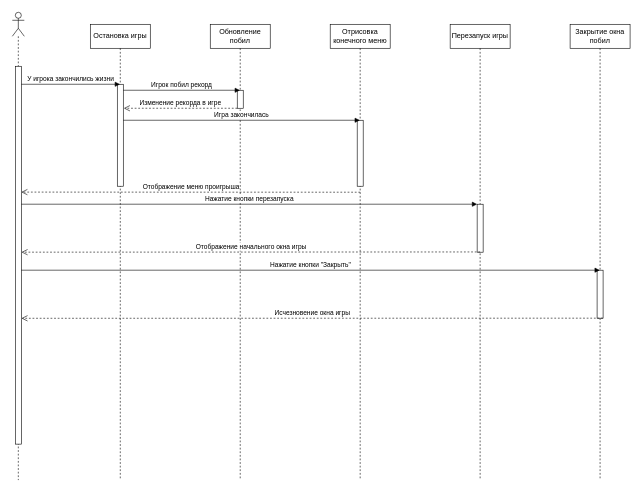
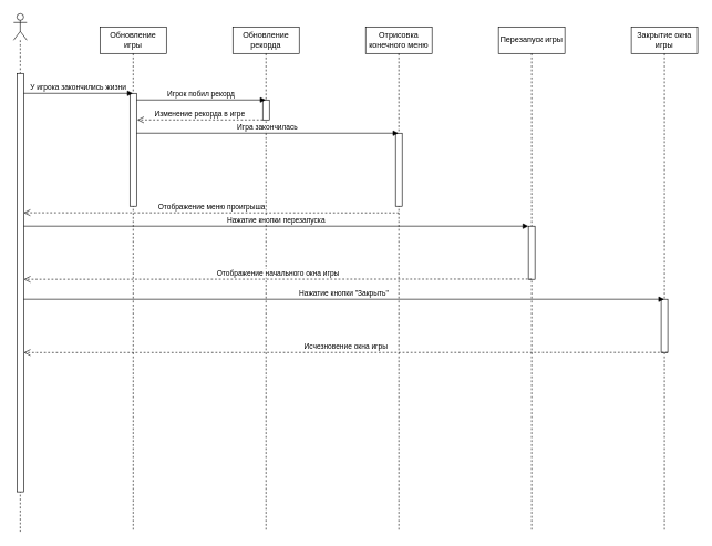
- <mxCell id="4" value="Остановка игры" style="shape=umlLifeline;perimeter=lifelinePerimeter;whiteSpace=wrap;html=1;container=1;collapsible=0;recursiveResize=0;outlineConnect=0;" vertex="1" parent="1"><mxGeometry x="150" y="40" width="100" height="760" as="geometry" /></mxCell>
+ <mxCell id="4" value="Обновление игры" style="shape=umlLifeline;perimeter=lifelinePerimeter;whiteSpace=wrap;html=1;container=1;collapsible=0;recursiveResize=0;outlineConnect=0;" vertex="1" parent="1"><mxGeometry x="150" y="40" width="100" height="760" as="geometry" /></mxCell>
- <mxCell id="7" value="Обновление побил" style="shape=umlLifeline;perimeter=lifelinePerimeter;whiteSpace=wrap;html=1;container=1;collapsible=0;recursiveResize=0;outlineConnect=0;" vertex="1" parent="1"><mxGeometry x="350" y="40" width="100" height="760" as="geometry" /></mxCell>
+ <mxCell id="7" value="Обновление рекорда" style="shape=umlLifeline;perimeter=lifelinePerimeter;whiteSpace=wrap;html=1;container=1;collapsible=0;recursiveResize=0;outlineConnect=0;" vertex="1" parent="1"><mxGeometry x="350" y="40" width="100" height="760" as="geometry" /></mxCell>
- <mxCell id="19" value="Закрытие окна побил" style="shape=umlLifeline;perimeter=lifelinePerimeter;whiteSpace=wrap;html=1;container=1;collapsible=0;recursiveResize=0;outlineConnect=0;" vertex="1" parent="1"><mxGeometry x="950" y="40" width="100" height="760" as="geometry" /></mxCell>
+ <mxCell id="19" value="Закрытие окна игры" style="shape=umlLifeline;perimeter=lifelinePerimeter;whiteSpace=wrap;html=1;container=1;collapsible=0;recursiveResize=0;outlineConnect=0;" vertex="1" parent="1"><mxGeometry x="950" y="40" width="100" height="760" as="geometry" /></mxCell>
